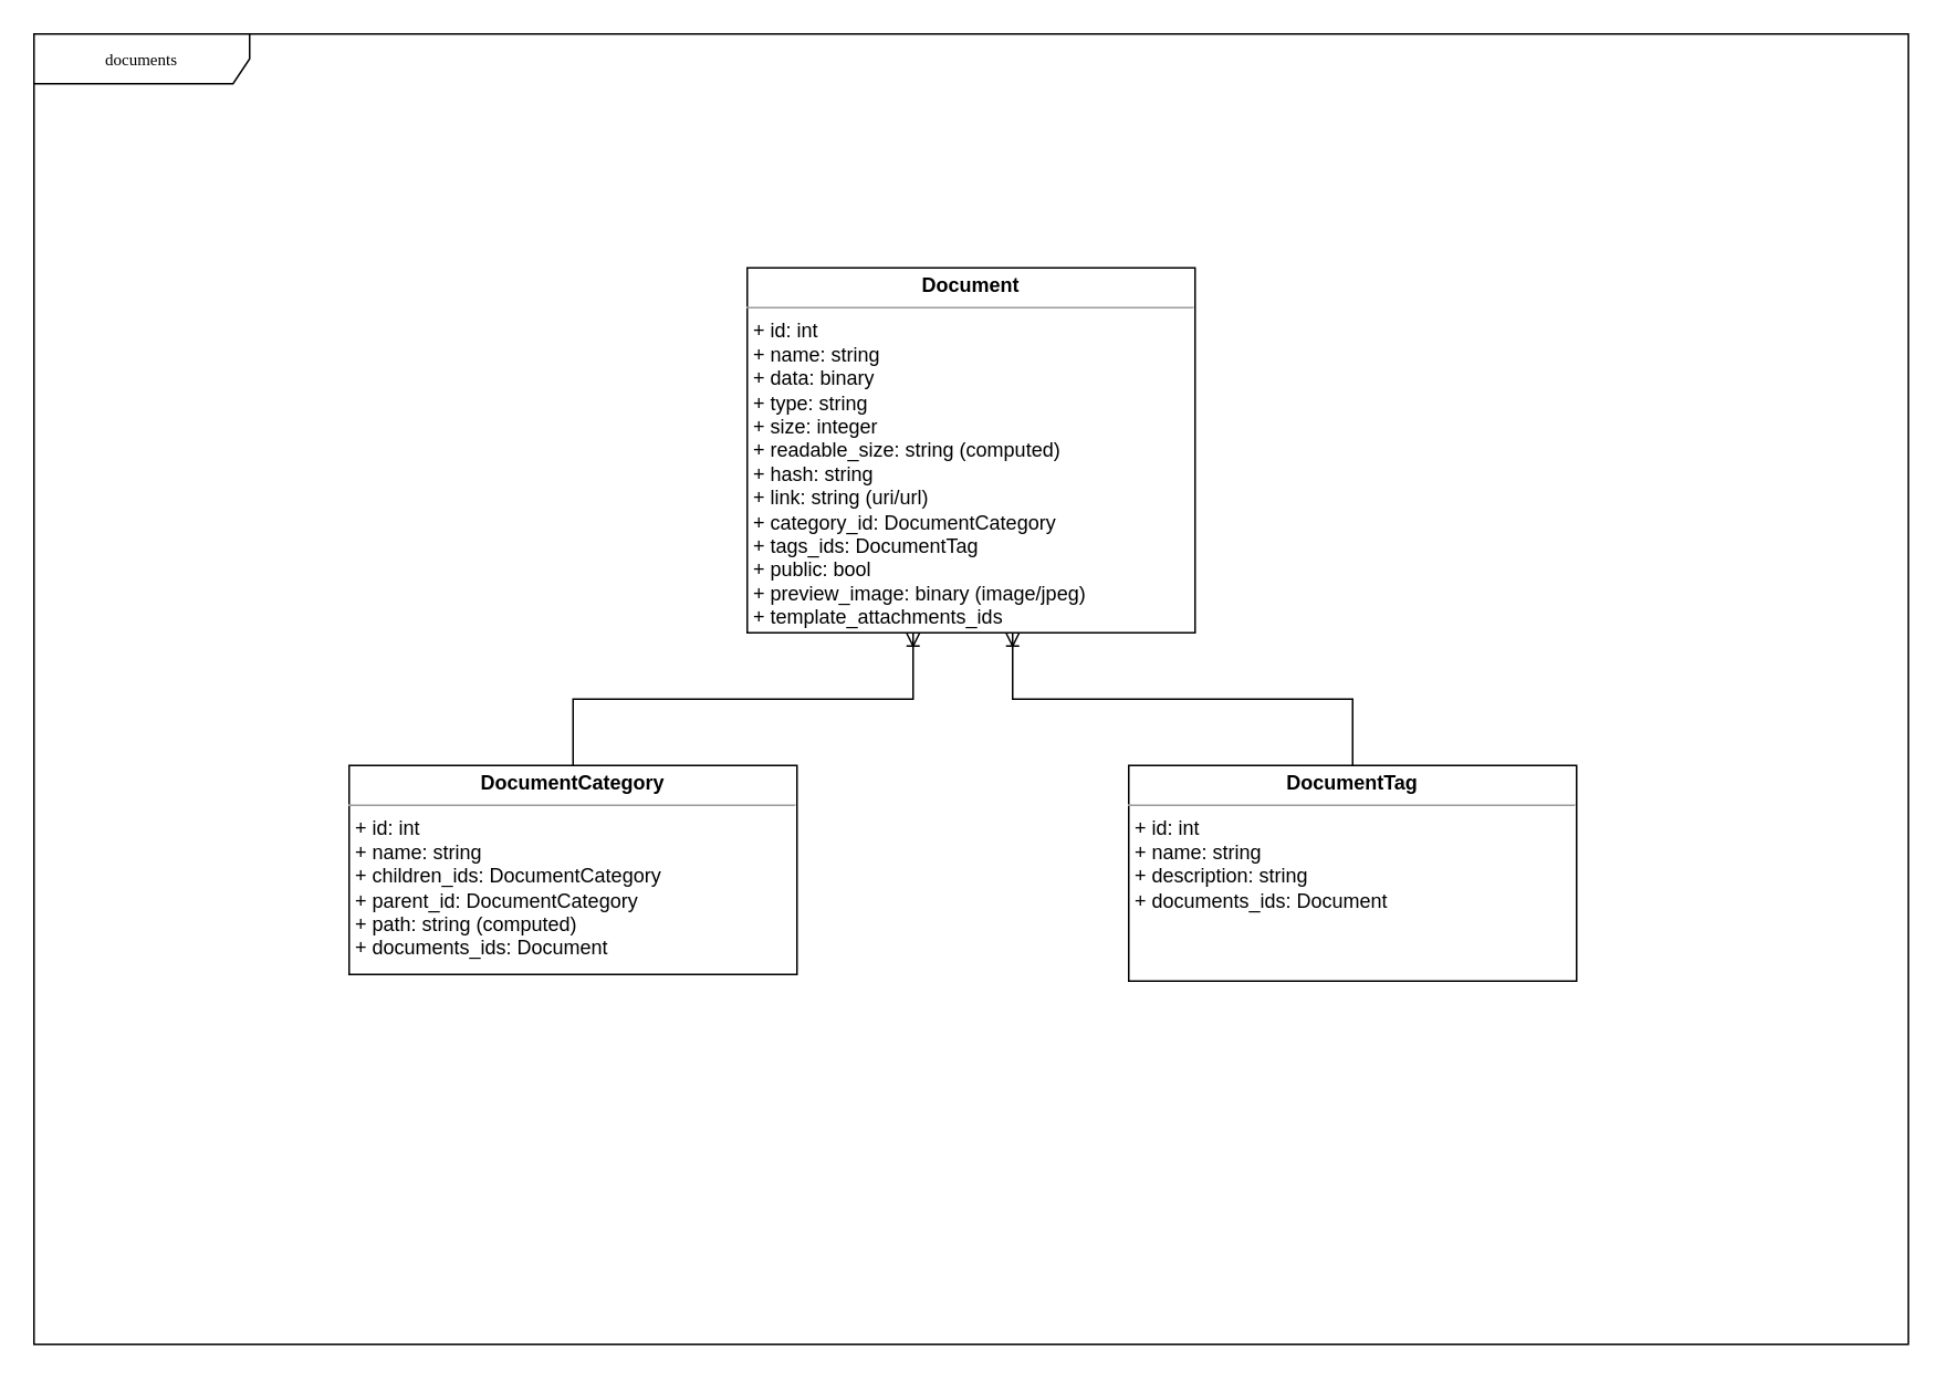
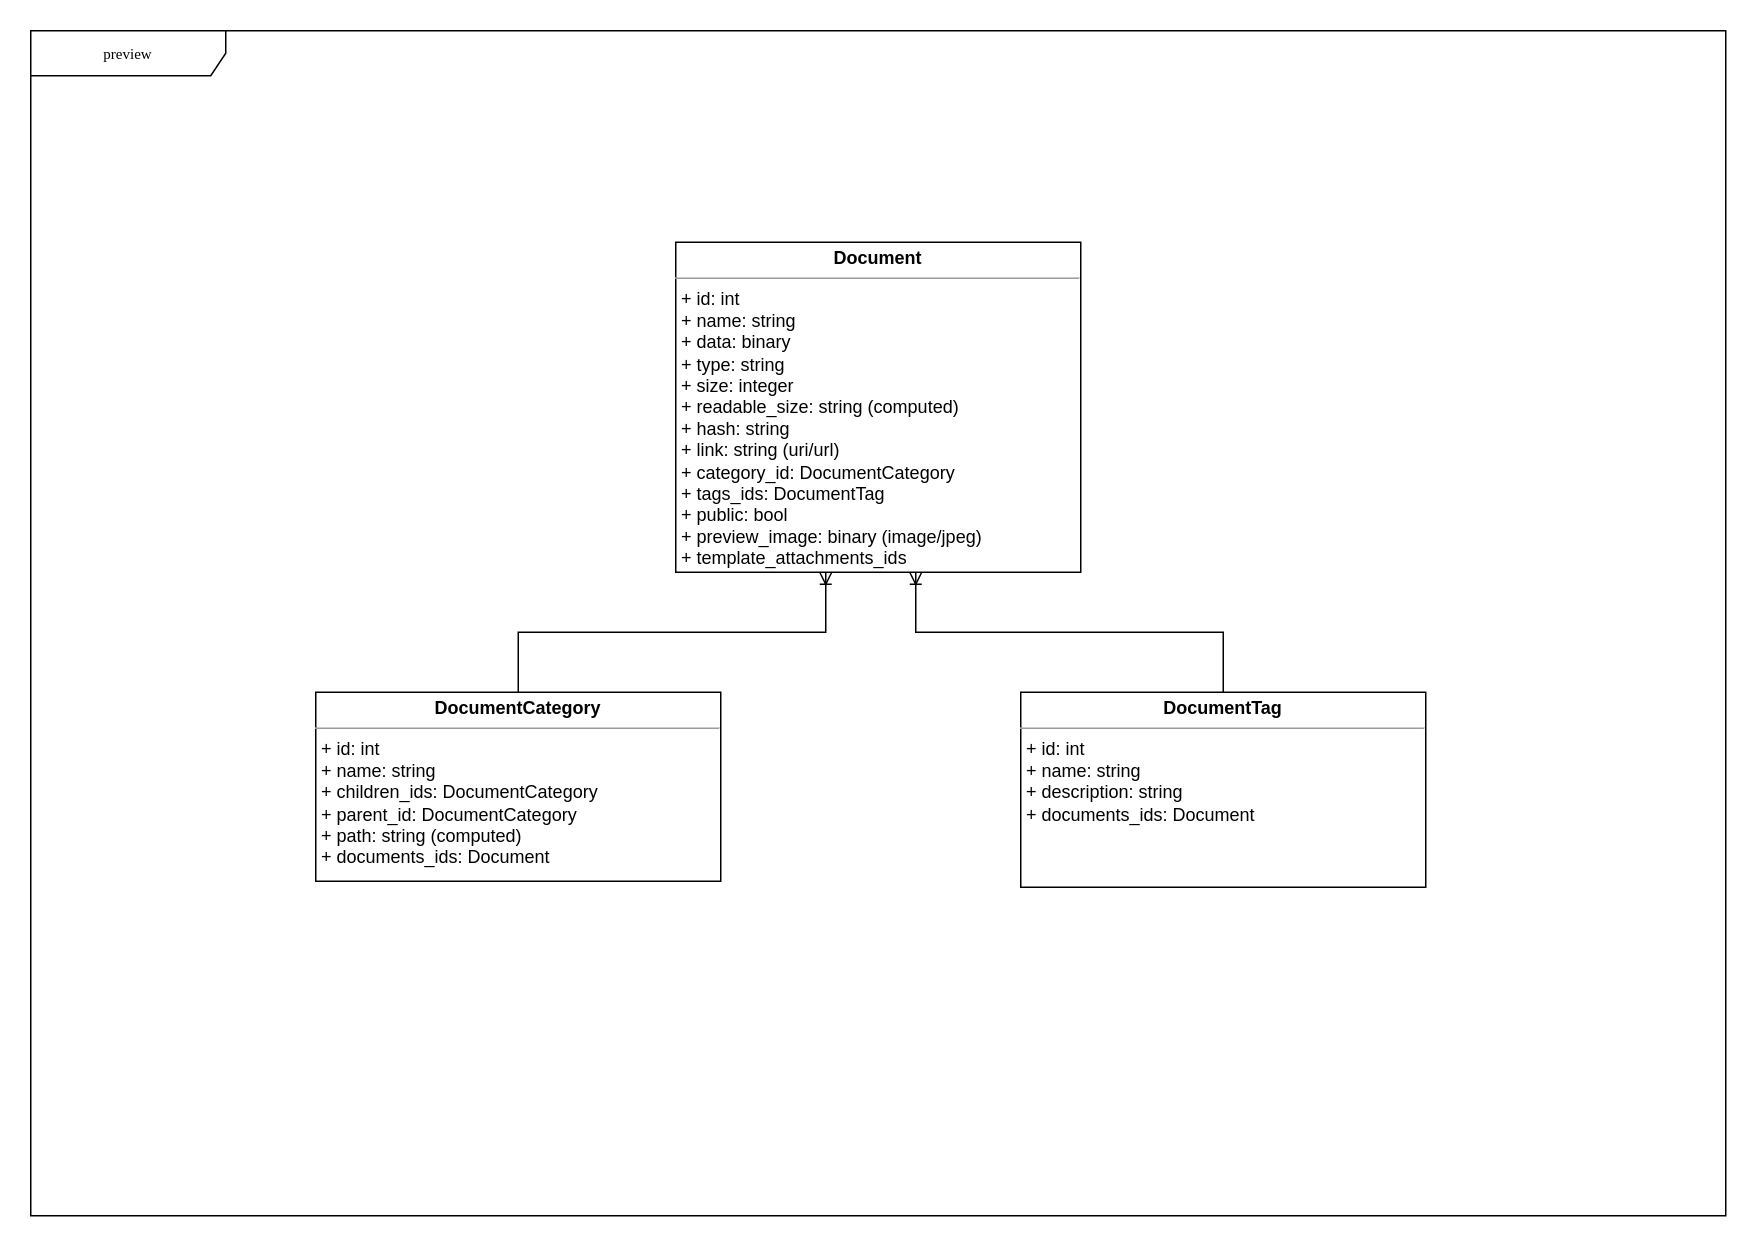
- <mxCell id="2" value="documents" style="shape=umlFrame;whiteSpace=wrap;html=1;rounded=0;shadow=0;comic=0;labelBackgroundColor=none;strokeWidth=1;fontFamily=Verdana;fontSize=10;align=center;width=130;height=30;" parent="1" vertex="1"><mxGeometry x="20" y="20" width="1130" height="790" as="geometry" /></mxCell>
+ <mxCell id="2" value="preview" style="shape=umlFrame;whiteSpace=wrap;html=1;rounded=0;shadow=0;comic=0;labelBackgroundColor=none;strokeWidth=1;fontFamily=Verdana;fontSize=10;align=center;width=130;height=30;" parent="1" vertex="1"><mxGeometry x="20" y="20" width="1130" height="790" as="geometry" /></mxCell>
